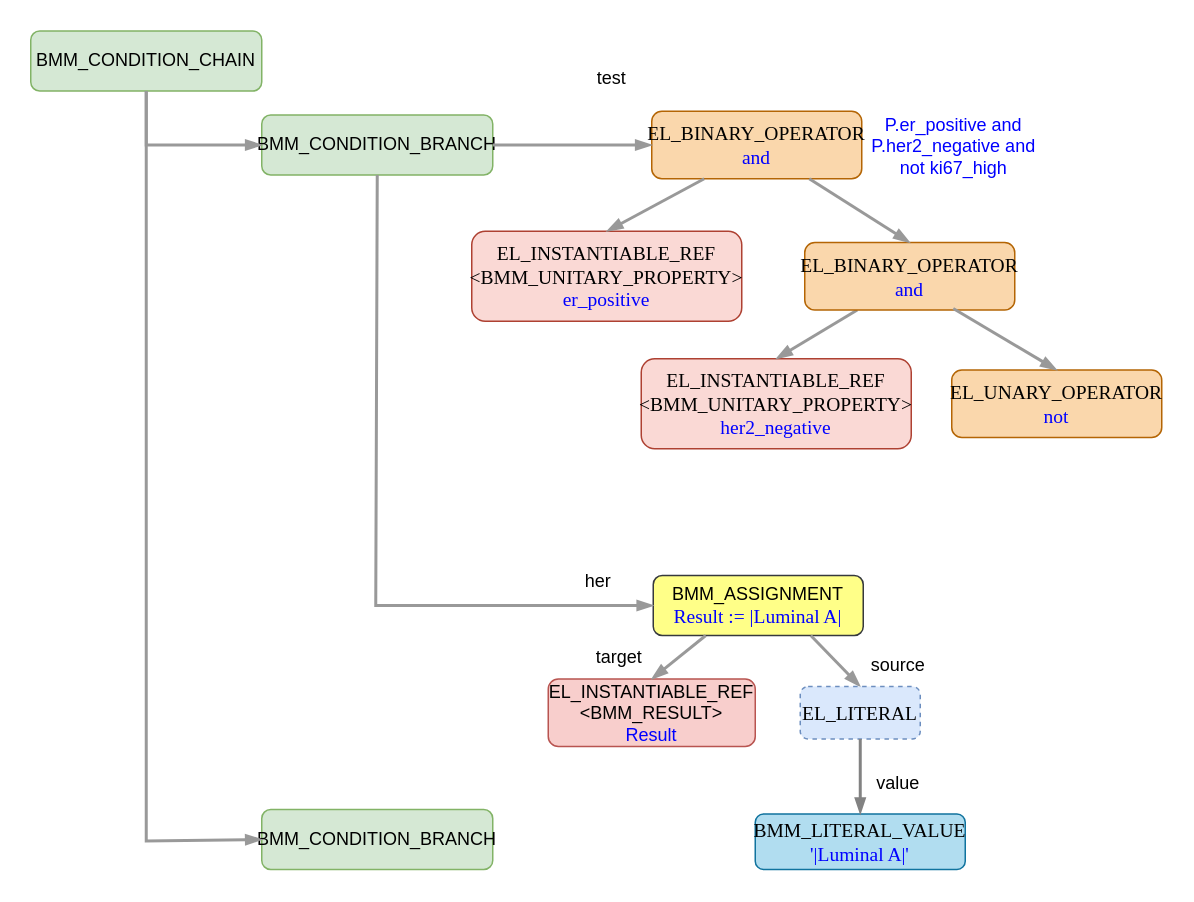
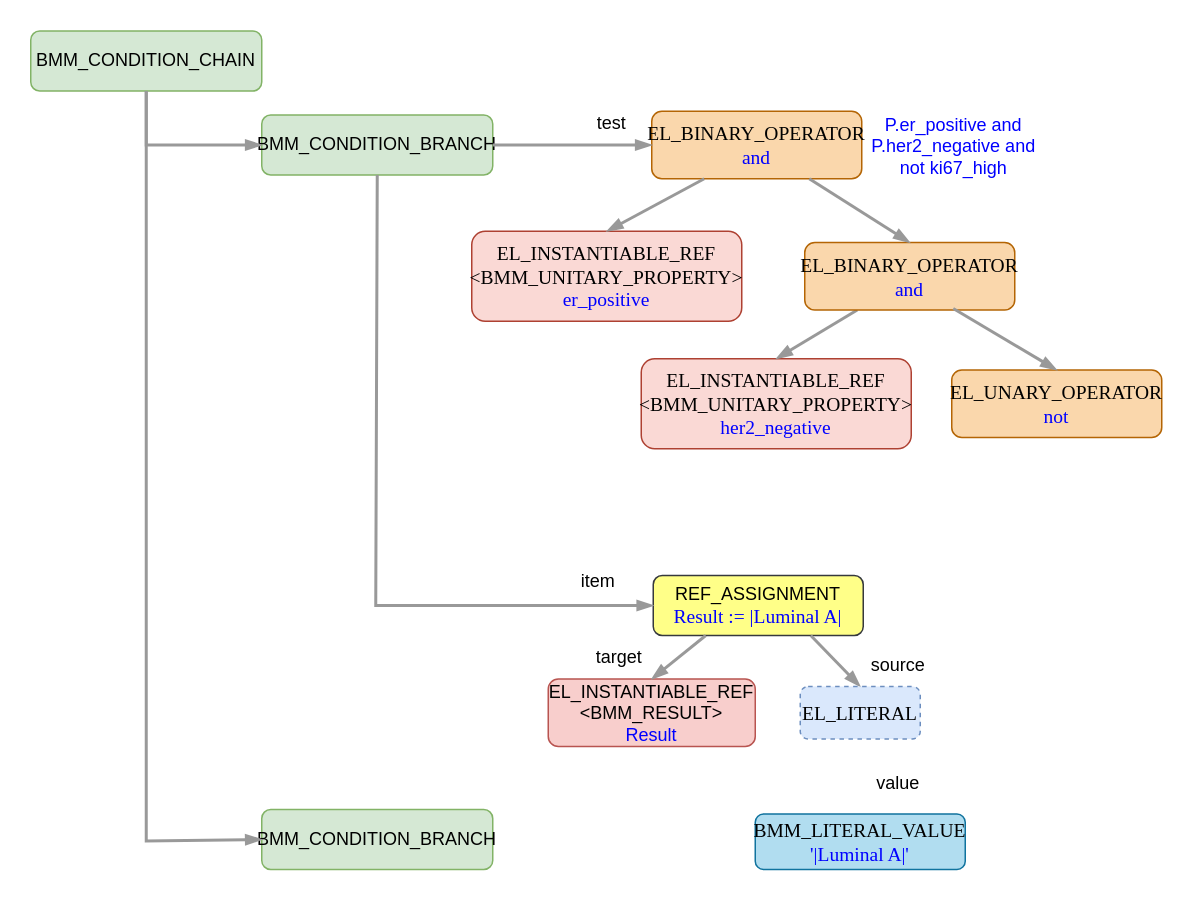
- <mxCell id="27" value="test" style="text;html=1;align=center;verticalAlign=middle;resizable=0;points=[];autosize=1;" vertex="1" parent="1"><mxGeometry x="387" y="42" width="40" height="20" as="geometry" /></mxCell>
+ <mxCell id="27" value="test" style="text;html=1;align=center;verticalAlign=middle;resizable=0;points=[];autosize=1;" vertex="1" parent="1"><mxGeometry x="387" y="72" width="40" height="20" as="geometry" /></mxCell>
- <mxCell id="15" value="her" style="text;html=1;align=center;verticalAlign=middle;resizable=0;points=[];autosize=1;" parent="1" vertex="1"><mxGeometry x="378" y="377" width="40" height="20" as="geometry" /></mxCell>
+ <mxCell id="15" value="item" style="text;html=1;align=center;verticalAlign=middle;resizable=0;points=[];autosize=1;" parent="1" vertex="1"><mxGeometry x="378" y="377" width="40" height="20" as="geometry" /></mxCell>
- <mxCell id="4" value="BMM_ASSIGNMENT&lt;b&gt;&lt;br&gt;&lt;/b&gt;&lt;span style=&quot;color: rgb(0 , 0 , 255) ; font-family: &amp;#34;tahoma&amp;#34; ; font-size: 13px&quot;&gt;Result := |Luminal A|&lt;/span&gt;&lt;b&gt;&lt;br&gt;&lt;/b&gt;" style="rounded=1;whiteSpace=wrap;html=1;fillColor=#ffff88;strokeColor=#36393d;" parent="1" vertex="1"><mxGeometry x="435" y="383" width="140" height="40" as="geometry" /></mxCell>
+ <mxCell id="4" value="REF_ASSIGNMENT&lt;b&gt;&lt;br&gt;&lt;/b&gt;&lt;span style=&quot;color: rgb(0 , 0 , 255) ; font-family: &amp;#34;tahoma&amp;#34; ; font-size: 13px&quot;&gt;Result := |Luminal A|&lt;/span&gt;&lt;b&gt;&lt;br&gt;&lt;/b&gt;" style="rounded=1;whiteSpace=wrap;html=1;fillColor=#ffff88;strokeColor=#36393d;" parent="1" vertex="1"><mxGeometry x="435" y="383" width="140" height="40" as="geometry" /></mxCell>
- <mxCell id="12" value="" style="edgeStyle=orthogonalEdgeStyle;rounded=0;html=1;labelBackgroundColor=none;startArrow=none;startFill=0;endArrow=blockThin;endFill=1;jettySize=auto;orthogonalLoop=1;strokeColor=#828282;strokeWidth=2;fontFamily=Tahoma;fontSize=13;fontColor=#0000CC;entryX=0.5;entryY=0;exitX=0.5;exitY=1;entryDx=0;entryDy=0;exitDx=0;exitDy=0;" parent="1" source="11" target="3" edge="1"><mxGeometry relative="1" as="geometry"><mxPoint x="552" y="555" as="sourcePoint" /><mxPoint x="512" y="612" as="targetPoint" /></mxGeometry></mxCell>
